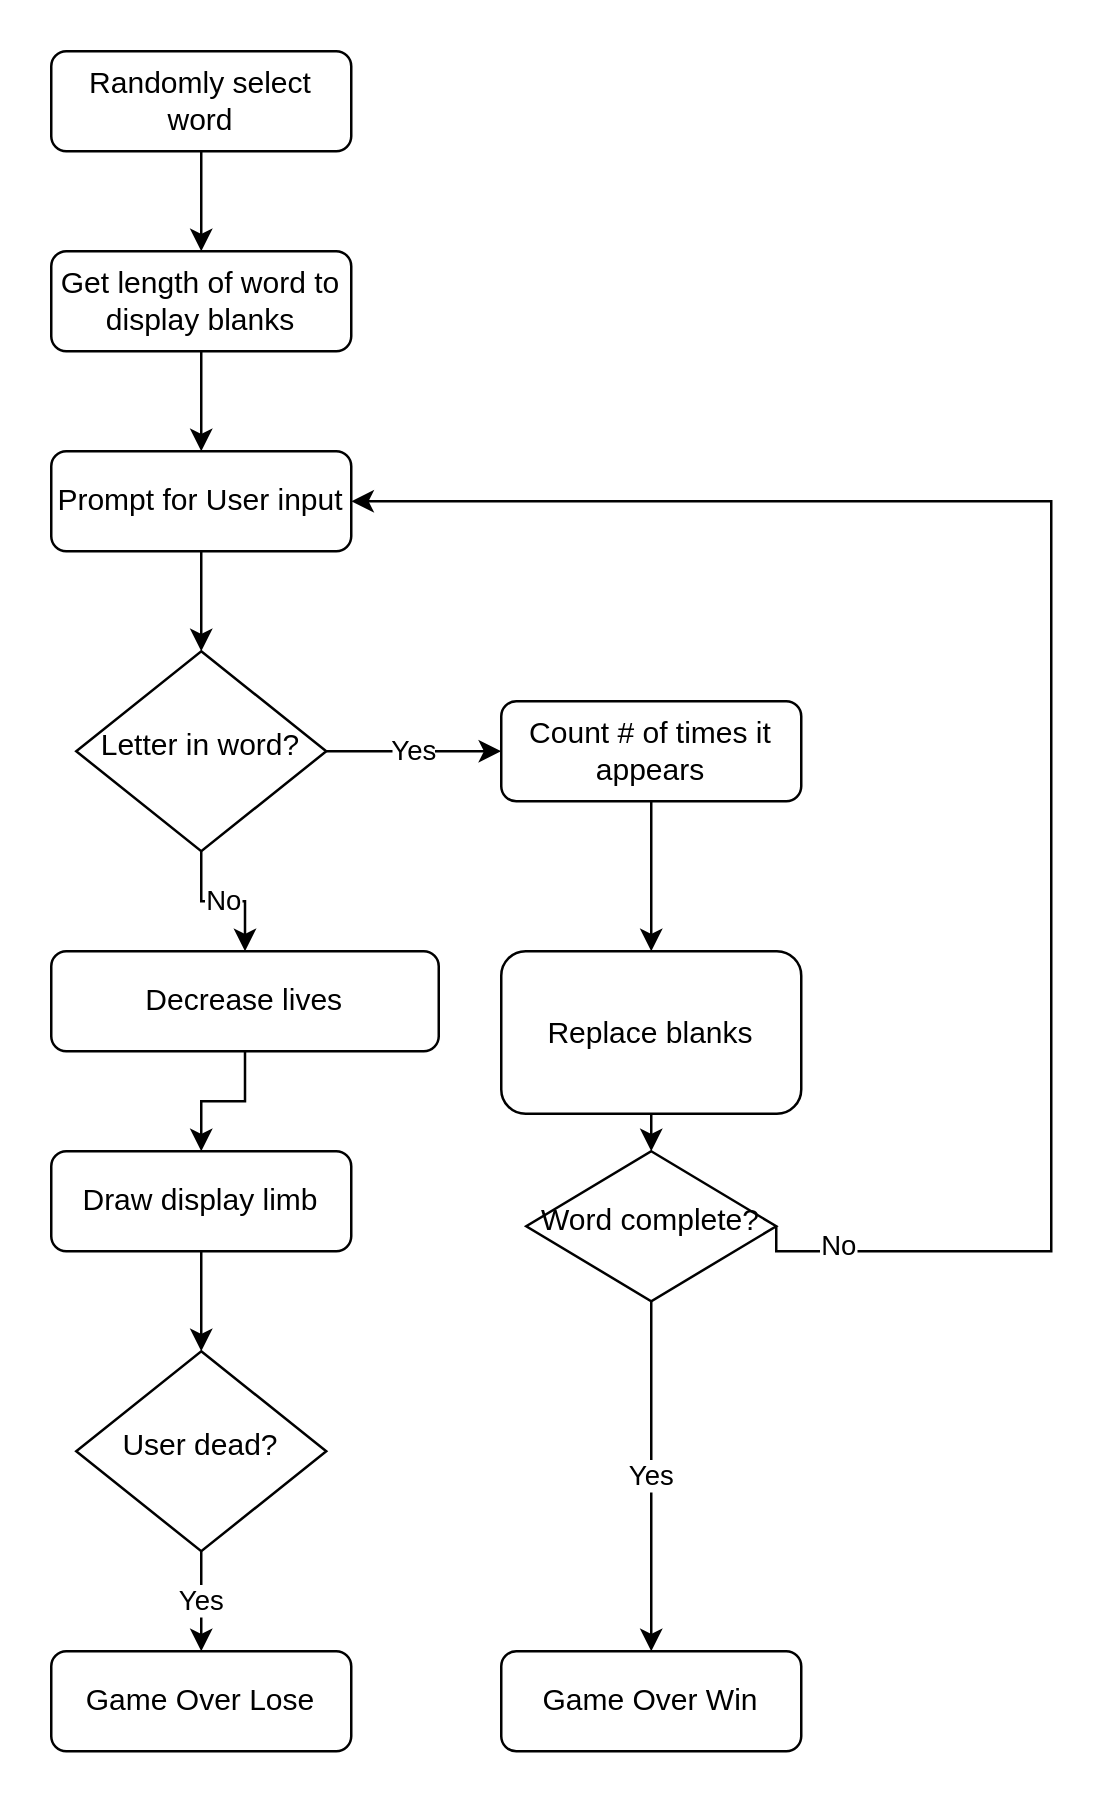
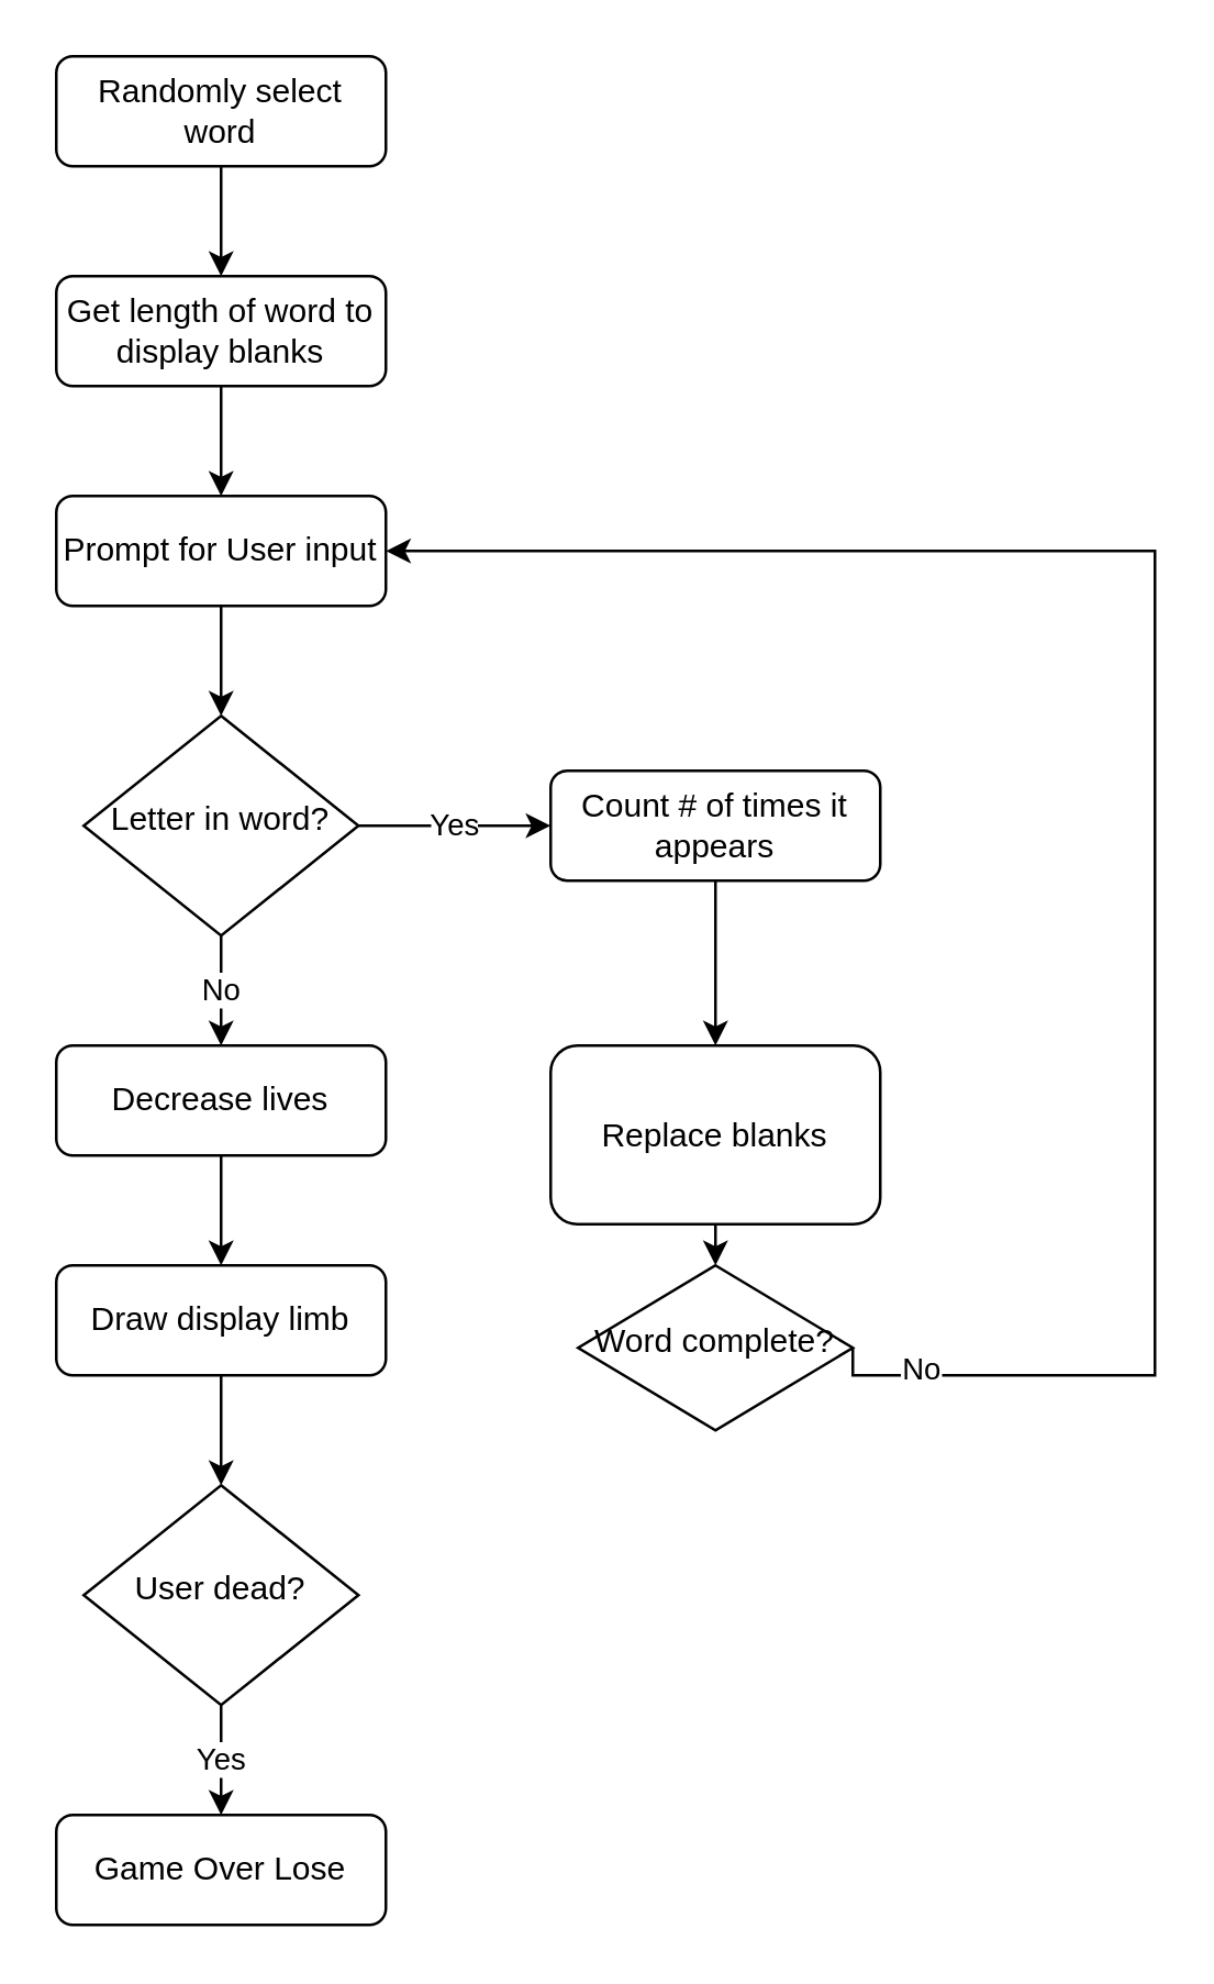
- <mxCell id="7" value="Decrease lives" style="rounded=1;whiteSpace=wrap;html=1;fontSize=12;glass=0;strokeWidth=1;shadow=0;" parent="1" vertex="1"><mxGeometry x="20" y="380" width="155" height="40" as="geometry" /></mxCell>
+ <mxCell id="7" value="Decrease lives" style="rounded=1;whiteSpace=wrap;html=1;fontSize=12;glass=0;strokeWidth=1;shadow=0;" parent="1" vertex="1"><mxGeometry x="20" y="380" width="120" height="40" as="geometry" /></mxCell>
- <mxCell id="22" value="Yes" style="edgeStyle=orthogonalEdgeStyle;rounded=0;orthogonalLoop=1;jettySize=auto;html=1;exitX=0.5;exitY=1;exitDx=0;exitDy=0;entryX=0.5;entryY=0;entryDx=0;entryDy=0;" edge="1" parent="1" source="25" target="26"><mxGeometry relative="1" as="geometry" /></mxCell>
- <mxCell id="26" value="Game Over Win" style="rounded=1;whiteSpace=wrap;html=1;fontSize=12;glass=0;strokeWidth=1;shadow=0;" vertex="1" parent="1"><mxGeometry x="200" y="660" width="120" height="40" as="geometry" /></mxCell>
